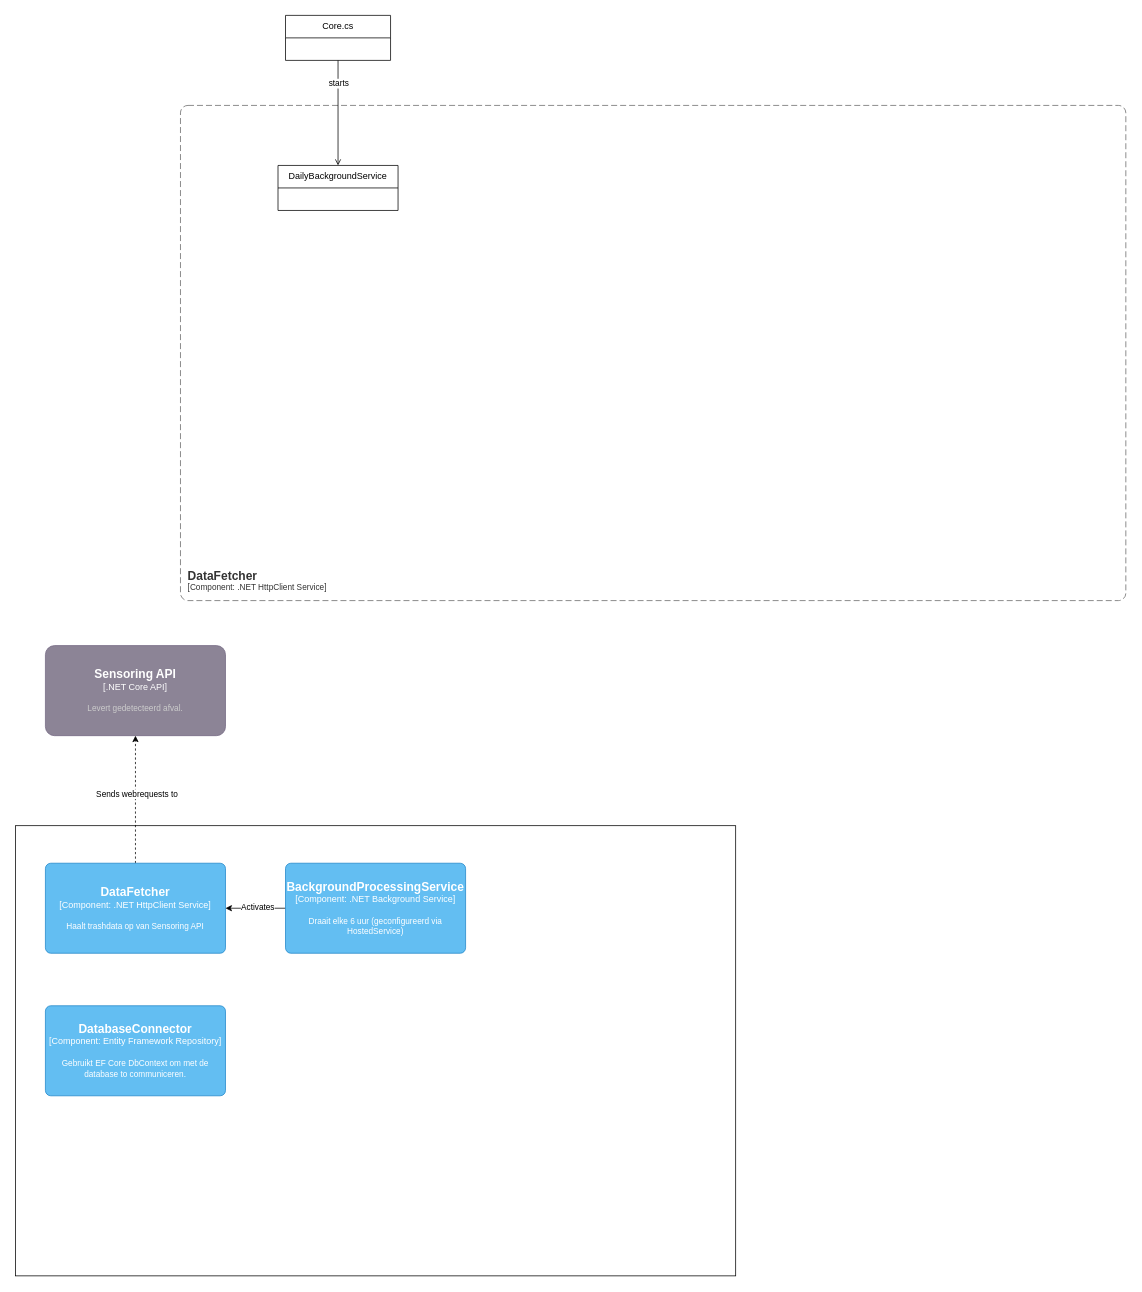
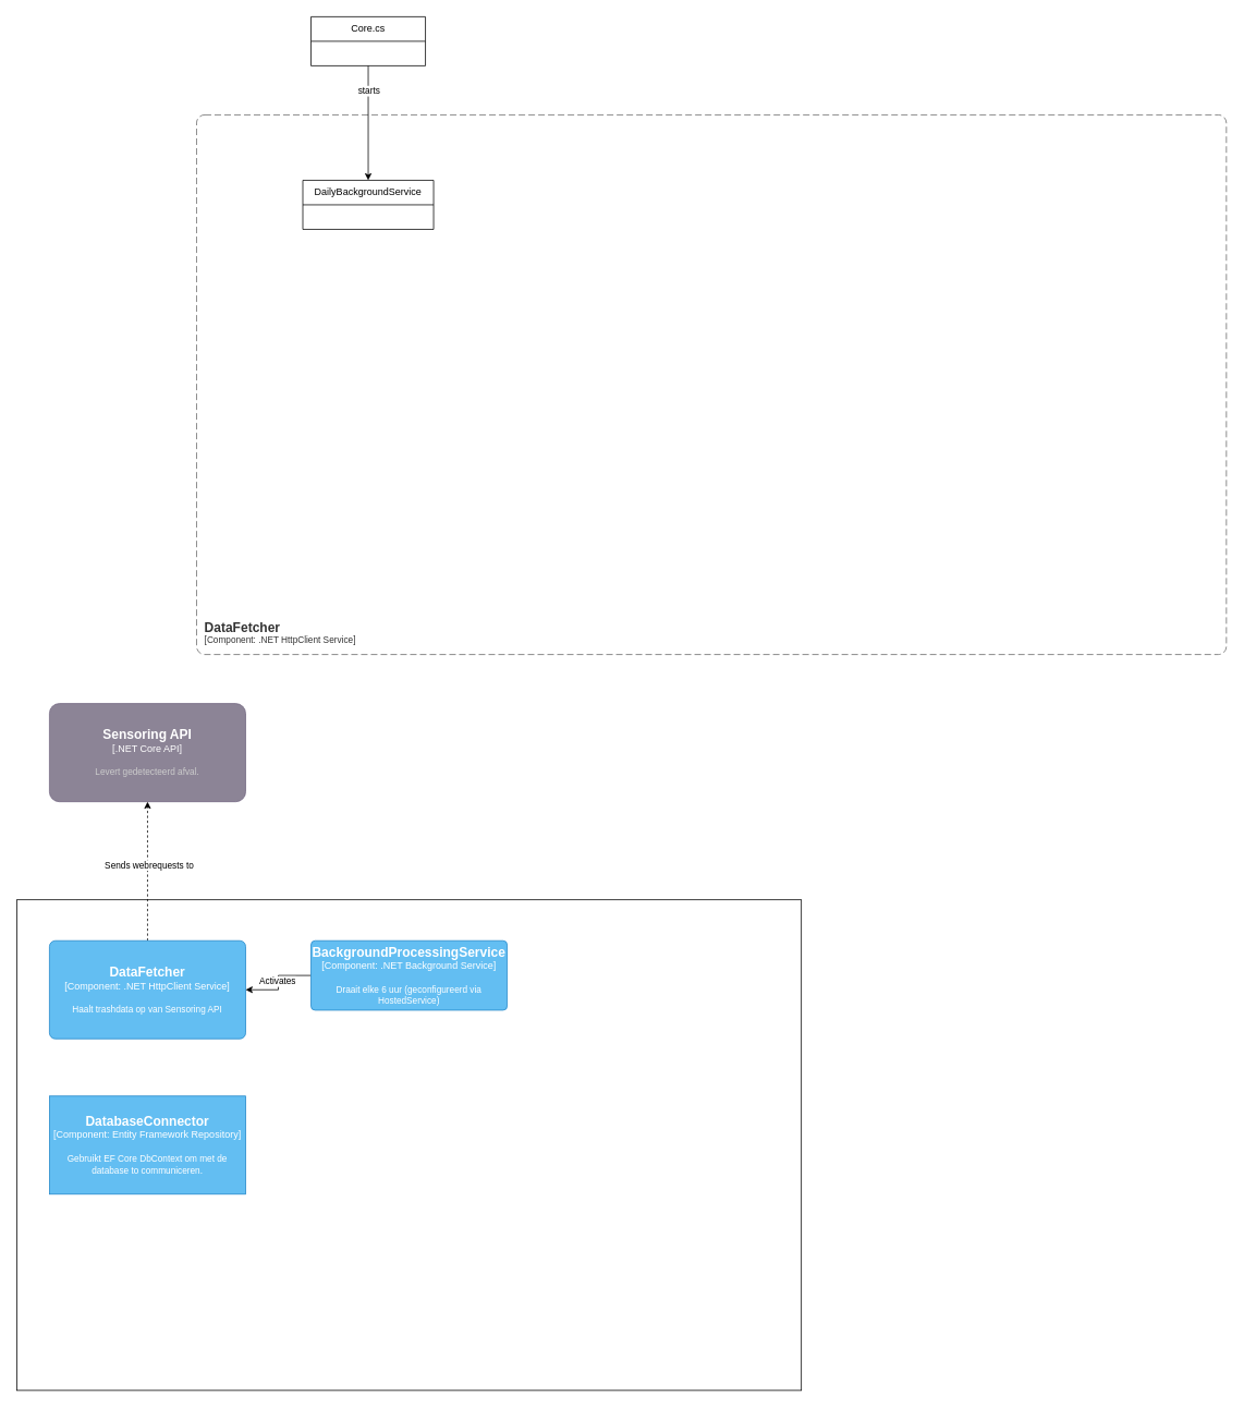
- <mxCell id="12" style="edgeStyle=orthogonalEdgeStyle;rounded=0;orthogonalLoop=1;jettySize=auto;html=1;endArrow=open;" edge="1" parent="1" source="14" target="15"><mxGeometry relative="1" as="geometry" /></mxCell>
+ <mxCell id="12" style="edgeStyle=orthogonalEdgeStyle;rounded=0;orthogonalLoop=1;jettySize=auto;html=1;" edge="1" parent="1" source="14" target="15"><mxGeometry relative="1" as="geometry" /></mxCell>
- <mxCell id="6" value="&lt;font style=&quot;font-size: 16px&quot;&gt;&lt;b&gt;BackgroundProcessingService&lt;/b&gt;&lt;/font&gt;&lt;div&gt;[Component: .NET Background Service]&lt;/div&gt;&lt;br&gt;&lt;div&gt;&lt;font style=&quot;font-size: 11px&quot;&gt;Draait elke 6 uur (geconfigureerd via HostedService)&lt;/font&gt;&lt;/div&gt;" style="rounded=1;whiteSpace=wrap;html=1;labelBackgroundColor=none;fillColor=#63BEF2;fontColor=#ffffff;align=center;arcSize=6;strokeColor=#2086C9;metaEdit=1;resizable=0;points=[[0.25,0,0],[0.5,0,0],[0.75,0,0],[1,0.25,0],[1,0.5,0],[1,0.75,0],[0.75,1,0],[0.5,1,0],[0.25,1,0],[0,0.75,0],[0,0.5,0],[0,0.25,0]];" parent="1" vertex="1"><mxGeometry x="380" y="1150" width="240" height="120" as="geometry" /></mxCell>
+ <mxCell id="6" value="&lt;font style=&quot;font-size: 16px&quot;&gt;&lt;b&gt;BackgroundProcessingService&lt;/b&gt;&lt;/font&gt;&lt;div&gt;[Component: .NET Background Service]&lt;/div&gt;&lt;br&gt;&lt;div&gt;&lt;font style=&quot;font-size: 11px&quot;&gt;Draait elke 6 uur (geconfigureerd via HostedService)&lt;/font&gt;&lt;/div&gt;" style="rounded=1;whiteSpace=wrap;html=1;labelBackgroundColor=none;fillColor=#63BEF2;fontColor=#ffffff;align=center;arcSize=6;strokeColor=#2086C9;metaEdit=1;resizable=0;points=[[0.25,0,0],[0.5,0,0],[0.75,0,0],[1,0.25,0],[1,0.5,0],[1,0.75,0],[0.75,1,0],[0.5,1,0],[0.25,1,0],[0,0.75,0],[0,0.5,0],[0,0.25,0]];" parent="1" vertex="1"><mxGeometry x="380" y="1150" width="240" height="85" as="geometry" /></mxCell>
- <mxCell id="10" value="&lt;font style=&quot;font-size: 16px&quot;&gt;&lt;b&gt;DatabaseConnector&lt;/b&gt;&lt;/font&gt;&lt;div&gt;[Component: Entity Framework Repository]&lt;/div&gt;&lt;br&gt;&lt;div&gt;&lt;font style=&quot;font-size: 11px&quot;&gt;Gebruikt EF Core DbContext om met de database to communiceren.&lt;/font&gt;&lt;/div&gt;" style="rounded=1;whiteSpace=wrap;html=1;labelBackgroundColor=none;fillColor=#63BEF2;fontColor=#ffffff;align=center;arcSize=6;strokeColor=#2086C9;metaEdit=1;resizable=0;points=[[0.25,0,0],[0.5,0,0],[0.75,0,0],[1,0.25,0],[1,0.5,0],[1,0.75,0],[0.75,1,0],[0.5,1,0],[0.25,1,0],[0,0.75,0],[0,0.5,0],[0,0.25,0]];" parent="1" vertex="1"><mxGeometry x="60" y="1340" width="240" height="120" as="geometry" /></mxCell>
+ <mxCell id="10" value="&lt;font style=&quot;font-size: 16px&quot;&gt;&lt;b&gt;DatabaseConnector&lt;/b&gt;&lt;/font&gt;&lt;div&gt;[Component: Entity Framework Repository]&lt;/div&gt;&lt;br&gt;&lt;div&gt;&lt;font style=&quot;font-size: 11px&quot;&gt;Gebruikt EF Core DbContext om met de database to communiceren.&lt;/font&gt;&lt;/div&gt;" style="whiteSpace=wrap;html=1;labelBackgroundColor=none;fillColor=#63BEF2;fontColor=#ffffff;align=center;arcSize=6;strokeColor=#2086C9;metaEdit=1;resizable=0;points=[[0.25,0,0],[0.5,0,0],[0.75,0,0],[1,0.25,0],[1,0.5,0],[1,0.75,0],[0.75,1,0],[0.5,1,0],[0.25,1,0],[0,0.75,0],[0,0.5,0],[0,0.25,0]];rounded=0;" parent="1" vertex="1"><mxGeometry x="60" y="1340" width="240" height="120" as="geometry" /></mxCell>
